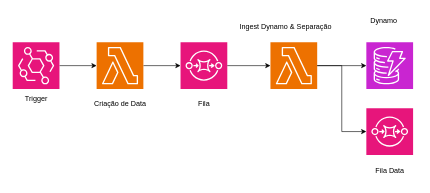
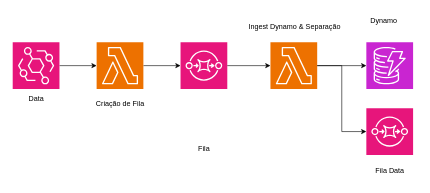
- <mxCell id="15" value="Ingest Dynamo &amp;amp; Separação" style="text;html=1;align=center;verticalAlign=middle;resizable=0;points=[];autosize=1;strokeColor=none;fillColor=none;" vertex="1" parent="1"><mxGeometry x="385" y="30" width="180" height="30" as="geometry" /></mxCell>
+ <mxCell id="15" value="Ingest Dynamo &amp;amp; Separação" style="text;html=1;align=center;verticalAlign=middle;resizable=0;points=[];autosize=1;strokeColor=none;fillColor=none;" vertex="1" parent="1"><mxGeometry x="400" y="30" width="180" height="30" as="geometry" /></mxCell>
- <mxCell id="18" value="Trigger" style="text;html=1;align=center;verticalAlign=middle;resizable=0;points=[];autosize=1;strokeColor=none;fillColor=none;" vertex="1" parent="1"><mxGeometry x="29" y="150" width="60" height="30" as="geometry" /></mxCell>
+ <mxCell id="18" value="Data" style="text;html=1;align=center;verticalAlign=middle;resizable=0;points=[];autosize=1;strokeColor=none;fillColor=none;" vertex="1" parent="1"><mxGeometry x="29" y="150" width="60" height="30" as="geometry" /></mxCell>
- <mxCell id="13" value="Criação de Data" style="text;html=1;align=center;verticalAlign=middle;resizable=0;points=[];autosize=1;strokeColor=none;fillColor=none;" vertex="1" parent="1"><mxGeometry x="144" y="158" width="110" height="30" as="geometry" /></mxCell>
+ <mxCell id="13" value="Criação de Fila" style="text;html=1;align=center;verticalAlign=middle;resizable=0;points=[];autosize=1;strokeColor=none;fillColor=none;" vertex="1" parent="1"><mxGeometry x="144" y="158" width="110" height="30" as="geometry" /></mxCell>
- <mxCell id="14" value="Fila" style="text;html=1;align=center;verticalAlign=middle;resizable=0;points=[];autosize=1;strokeColor=none;fillColor=none;" vertex="1" parent="1"><mxGeometry x="319" y="158" width="40" height="30" as="geometry" /></mxCell>
+ <mxCell id="14" value="Fila" style="text;html=1;align=center;verticalAlign=middle;resizable=0;points=[];autosize=1;strokeColor=none;fillColor=none;" vertex="1" parent="1"><mxGeometry x="319" y="233" width="40" height="30" as="geometry" /></mxCell>
